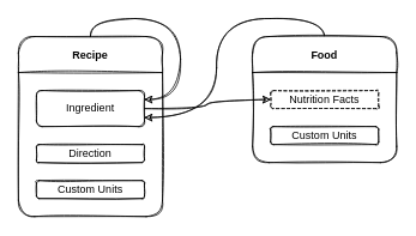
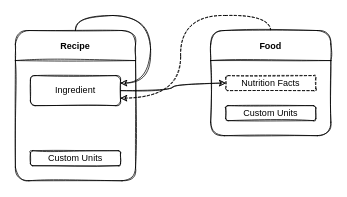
- <mxCell id="8" style="edgeStyle=orthogonalEdgeStyle;orthogonalLoop=1;jettySize=auto;html=1;entryX=1;entryY=0.75;entryDx=0;entryDy=0;startArrow=none;startFill=0;endArrow=classic;endFill=1;exitX=0.5;exitY=0;exitDx=0;exitDy=0;curved=1;sketch=1;" parent="1" source="9" target="4" edge="1"><mxGeometry relative="1" as="geometry"><Array as="points"><mxPoint x="360" y="20" /><mxPoint x="240" y="20" /><mxPoint x="240" y="130" /></Array></mxGeometry></mxCell>
+ <mxCell id="8" style="edgeStyle=orthogonalEdgeStyle;orthogonalLoop=1;jettySize=auto;html=1;entryX=1;entryY=0.75;entryDx=0;entryDy=0;startArrow=none;startFill=0;endArrow=classic;endFill=1;exitX=0.5;exitY=0;exitDx=0;exitDy=0;curved=1;sketch=1;dashed=1;" parent="1" source="9" target="4" edge="1"><mxGeometry relative="1" as="geometry"><Array as="points"><mxPoint x="360" y="20" /><mxPoint x="240" y="20" /><mxPoint x="240" y="130" /></Array></mxGeometry></mxCell>
- <mxCell id="5" value="Direction" style="whiteSpace=wrap;html=1;rounded=1;sketch=1;" parent="2" vertex="1"><mxGeometry x="20" y="120" width="120" height="20" as="geometry" /></mxCell>
